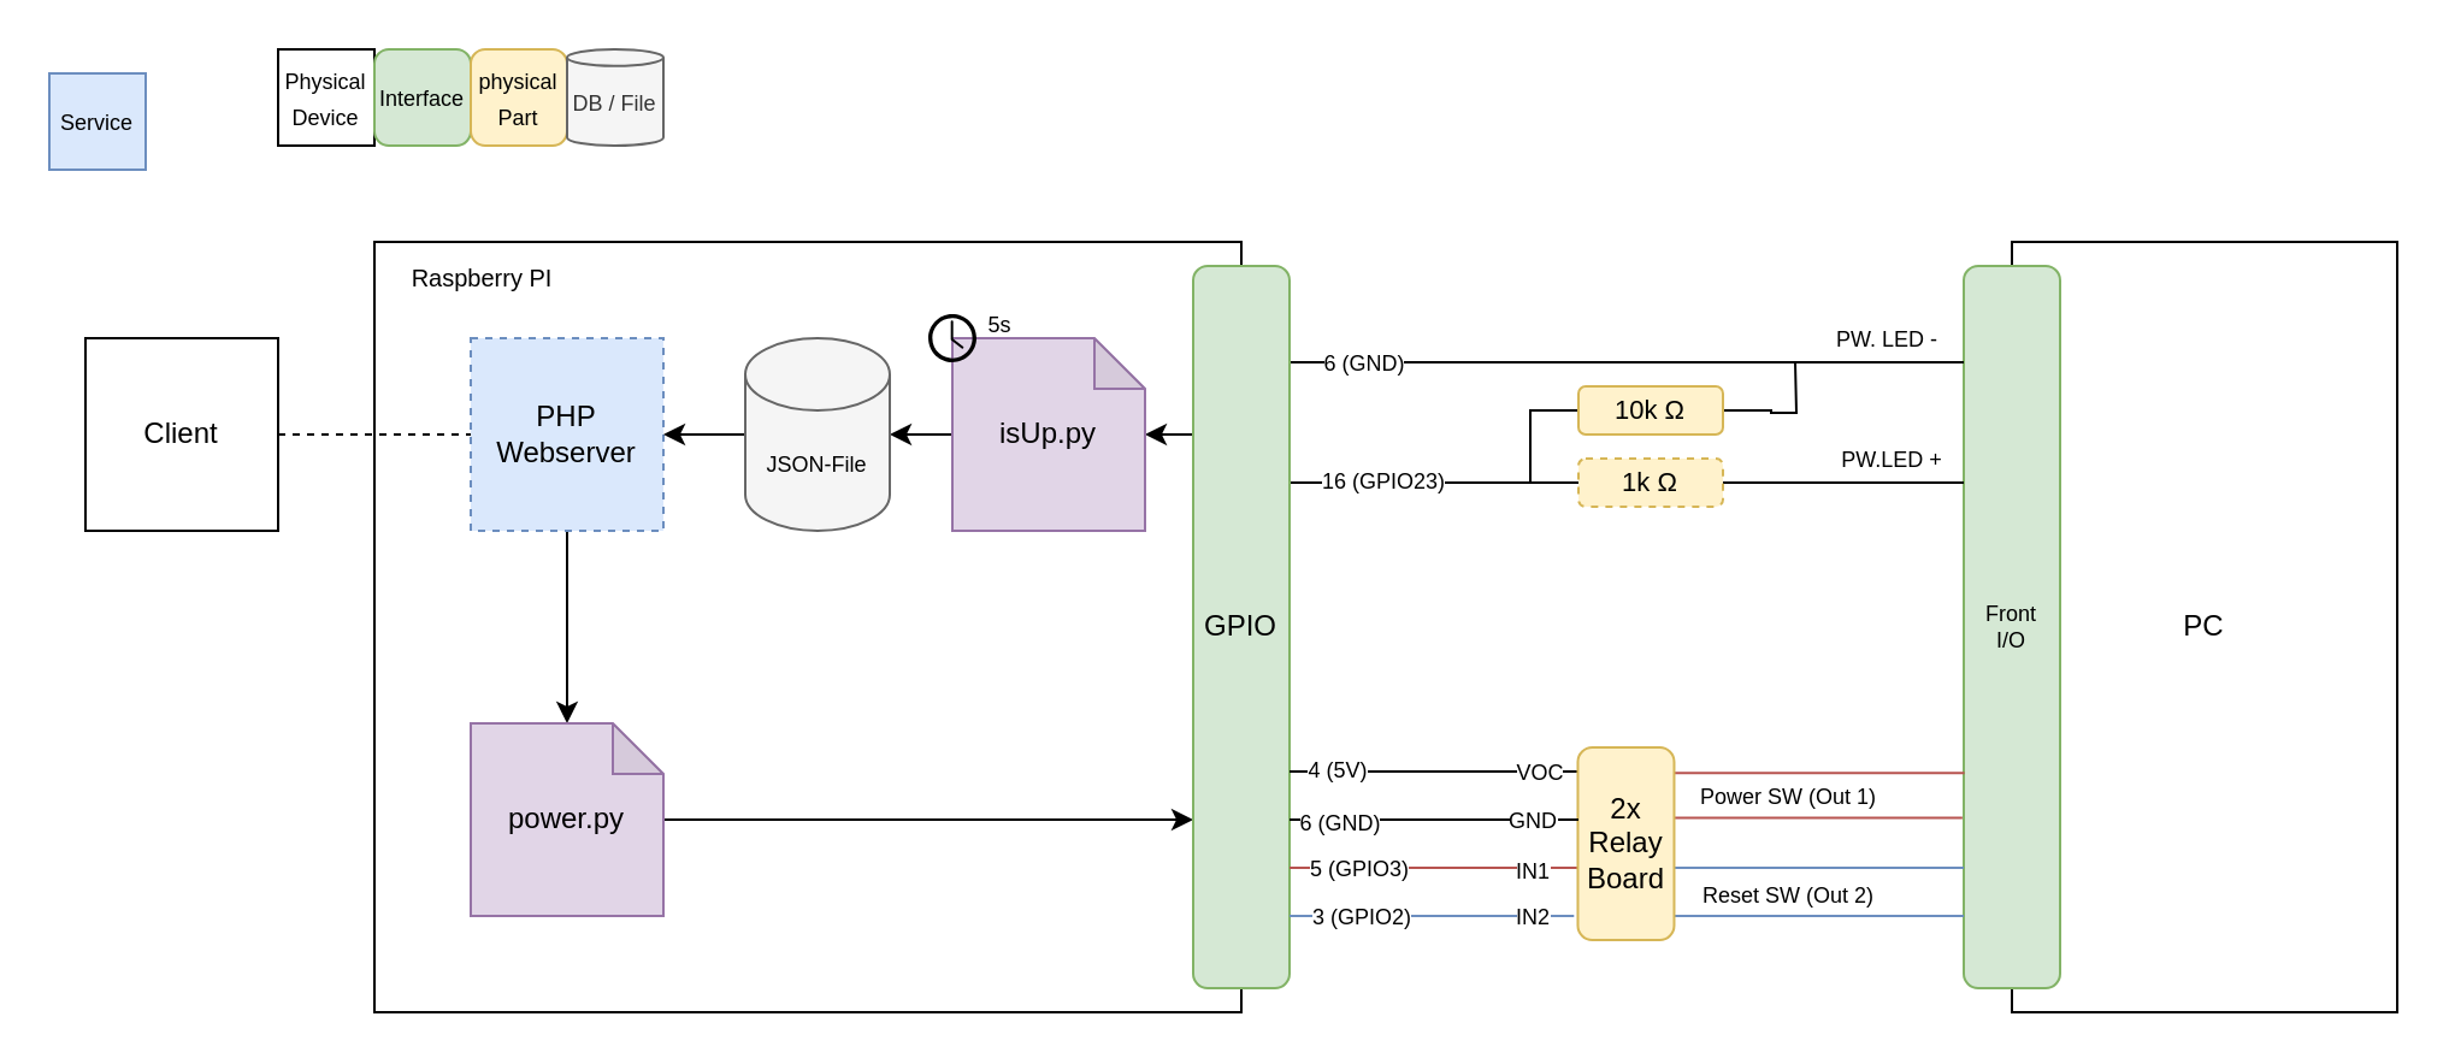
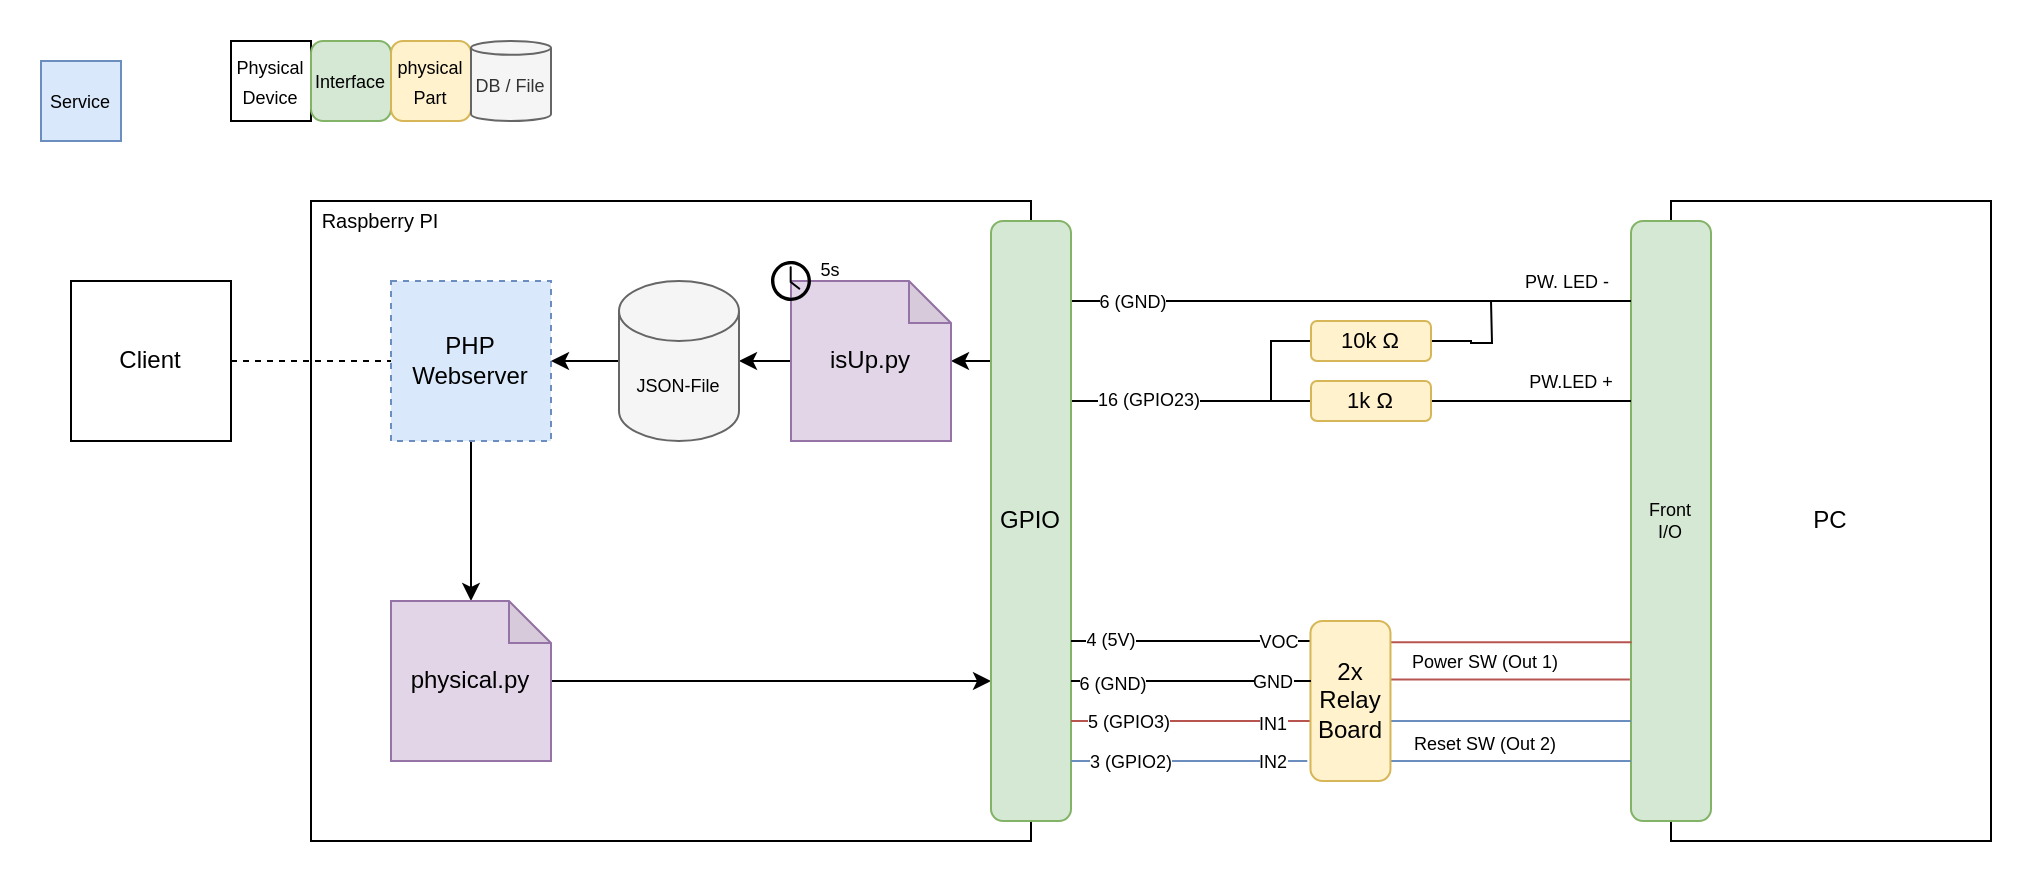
- <mxCell id="13" value="&lt;font style=&quot;font-size: 10px;&quot;&gt;Raspberry PI&lt;/font&gt;" style="text;html=1;strokeColor=none;fillColor=none;align=center;verticalAlign=middle;whiteSpace=wrap;rounded=0;fontSize=10;" vertex="1" parent="1"><mxGeometry x="165" y="105" width="70" height="20" as="geometry" /></mxCell>
+ <mxCell id="13" value="&lt;font style=&quot;font-size: 10px;&quot;&gt;Raspberry PI&lt;/font&gt;" style="text;html=1;strokeColor=none;fillColor=none;align=center;verticalAlign=middle;whiteSpace=wrap;rounded=0;fontSize=10;" vertex="1" parent="1"><mxGeometry x="155" y="100" width="70" height="20" as="geometry" /></mxCell>
- <mxCell id="27" value="1k &lt;span class=&quot;ILfuVd&quot; lang=&quot;de&quot;&gt;&lt;span class=&quot;hgKElc&quot;&gt;Ω&lt;/span&gt;&lt;/span&gt;" style="rounded=1;whiteSpace=wrap;html=1;fontSize=11;fillColor=#fff2cc;strokeColor=#d6b656;dashed=1;" vertex="1" parent="1"><mxGeometry x="655" y="189.97" width="60" height="20" as="geometry" /></mxCell>
+ <mxCell id="27" value="1k &lt;span class=&quot;ILfuVd&quot; lang=&quot;de&quot;&gt;&lt;span class=&quot;hgKElc&quot;&gt;Ω&lt;/span&gt;&lt;/span&gt;" style="rounded=1;whiteSpace=wrap;html=1;fontSize=11;fillColor=#fff2cc;strokeColor=#d6b656;" vertex="1" parent="1"><mxGeometry x="655" y="189.97" width="60" height="20" as="geometry" /></mxCell>
- <mxCell id="12" value="power.py" style="shape=note;whiteSpace=wrap;html=1;backgroundOutline=1;darkOpacity=0.05;size=21;fillColor=#e1d5e7;strokeColor=#9673a6;" vertex="1" parent="1"><mxGeometry x="195" y="300" width="80" height="80" as="geometry" /></mxCell>
+ <mxCell id="12" value="physical.py" style="shape=note;whiteSpace=wrap;html=1;backgroundOutline=1;darkOpacity=0.05;size=21;fillColor=#e1d5e7;strokeColor=#9673a6;" vertex="1" parent="1"><mxGeometry x="195" y="300" width="80" height="80" as="geometry" /></mxCell>
